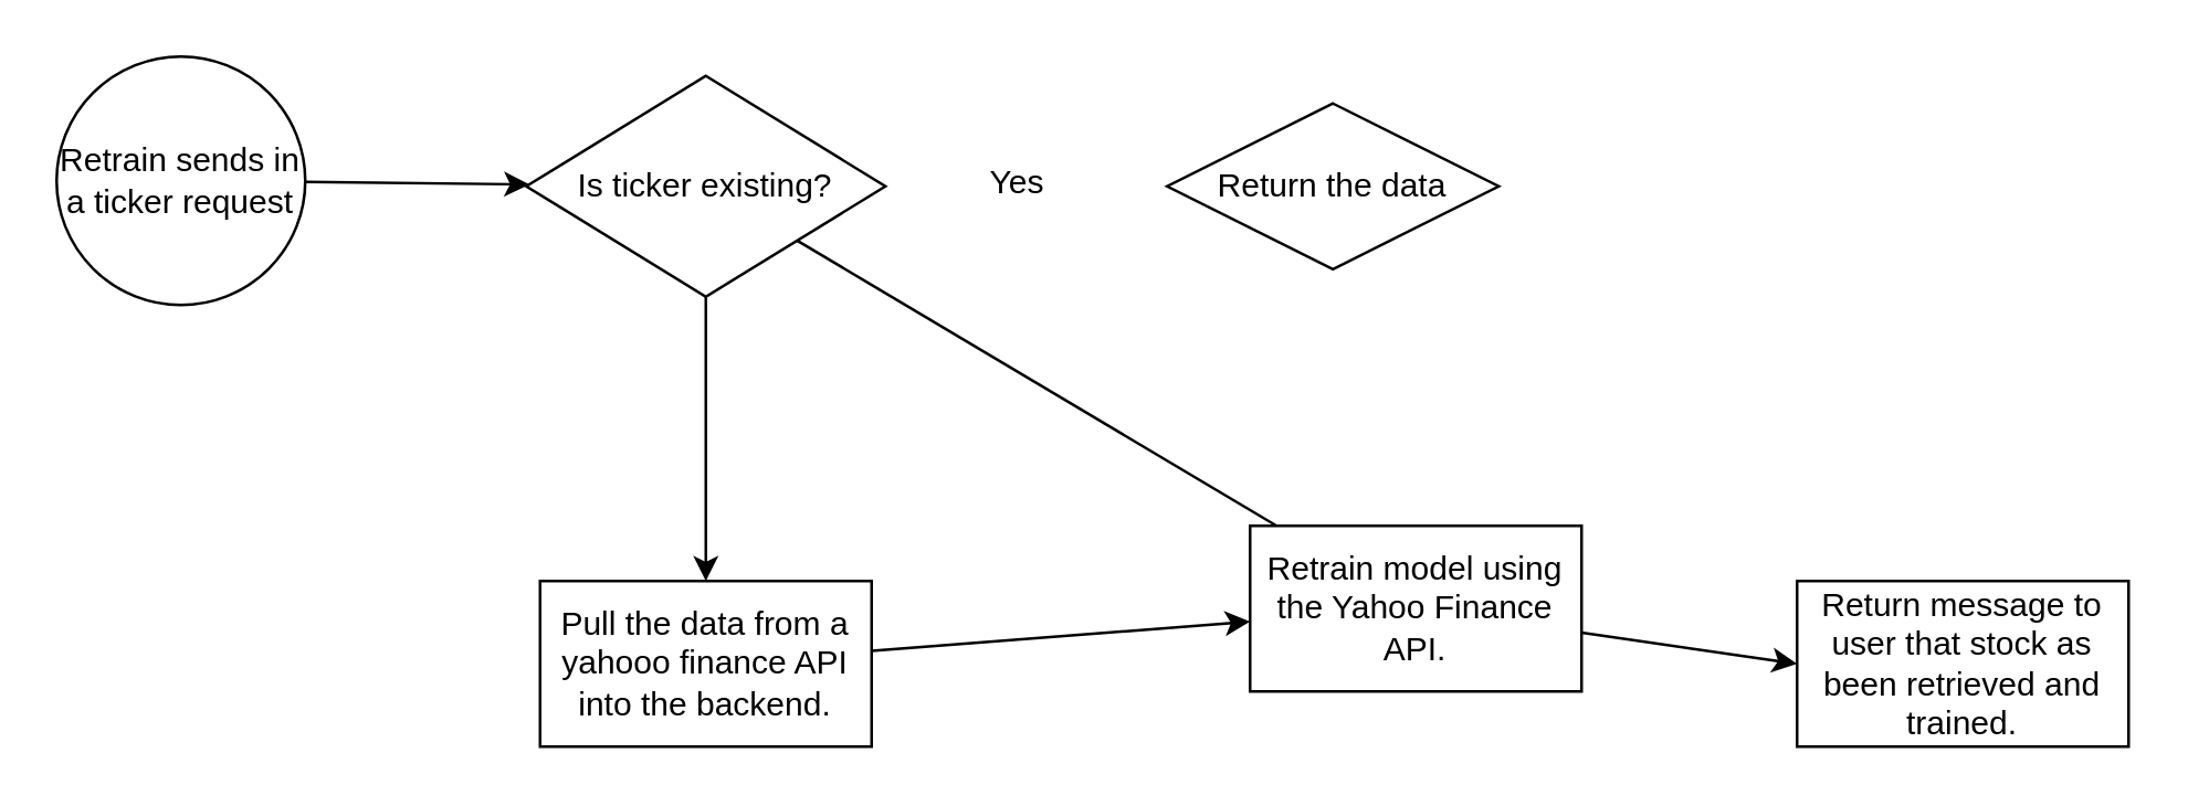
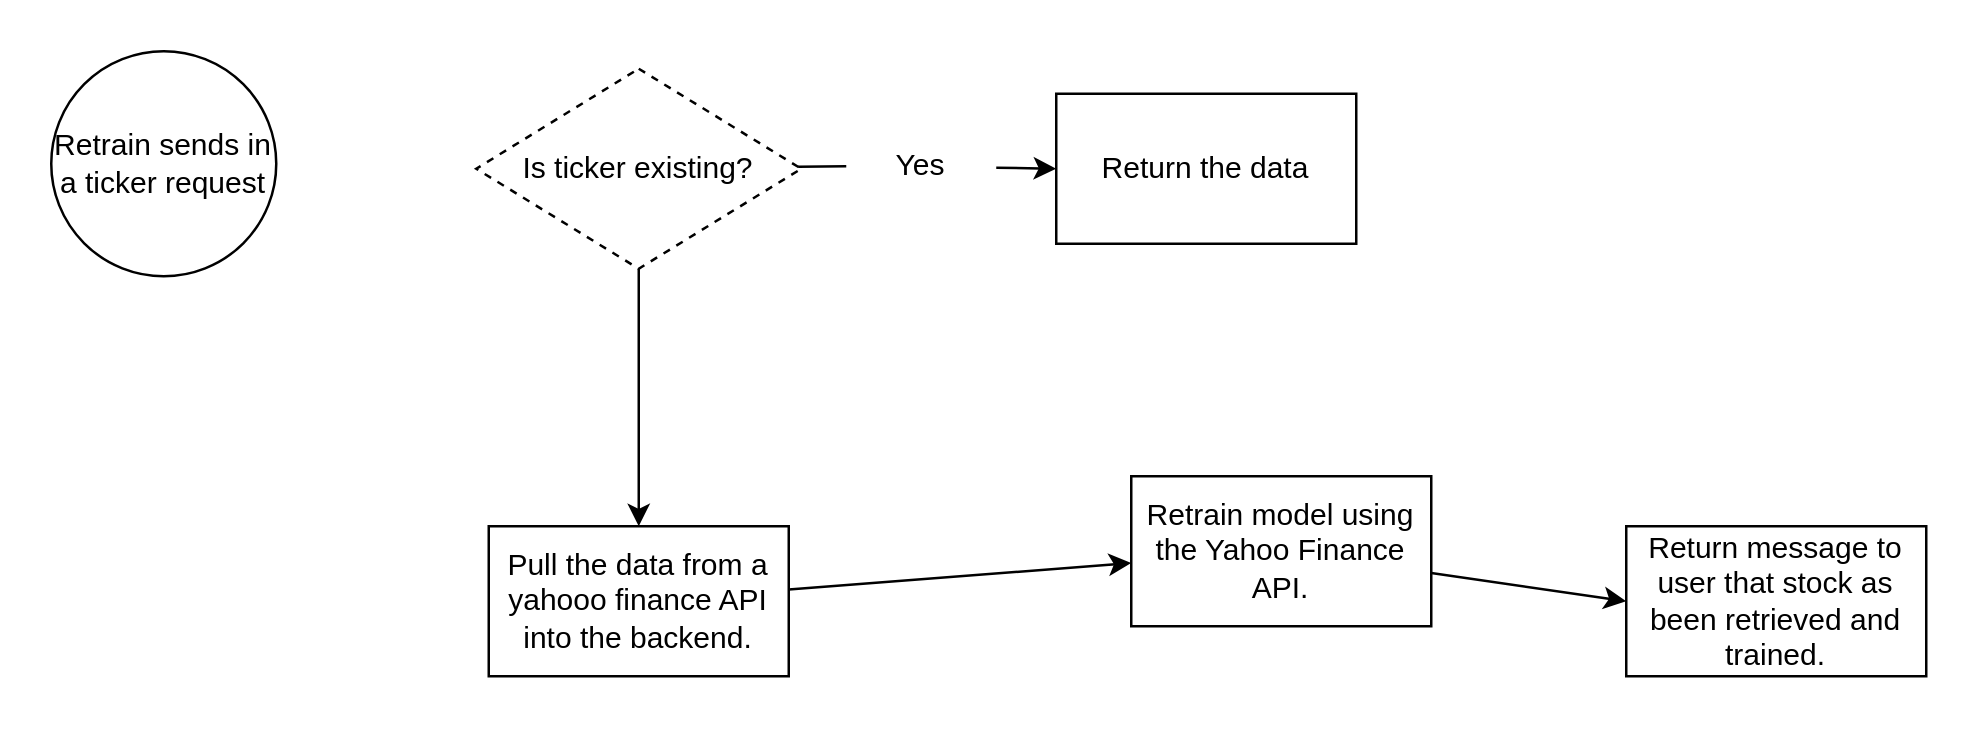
- <mxCell id="2" style="edgeStyle=none;html=1;" edge="1" parent="1" source="3" target="6"><mxGeometry relative="1" as="geometry" /></mxCell>
+ <mxCell id="4" style="edgeStyle=none;html=1;entryX=0;entryY=0.5;entryDx=0;entryDy=0;startArrow=none;" edge="1" parent="1" source="11" target="9"><mxGeometry relative="1" as="geometry" /></mxCell>
- <mxCell id="6" value="Is ticker existing?" style="rhombus;whiteSpace=wrap;html=1;" vertex="1" parent="1"><mxGeometry x="190" y="27" width="130" height="80" as="geometry" /></mxCell>
+ <mxCell id="6" value="Is ticker existing?" style="rhombus;whiteSpace=wrap;html=1;dashed=1;" vertex="1" parent="1"><mxGeometry x="190" y="27" width="130" height="80" as="geometry" /></mxCell>
- <mxCell id="9" value="Return the data" style="rhombus;whiteSpace=wrap;html=1;" vertex="1" parent="1"><mxGeometry x="422" y="37" width="120" height="60" as="geometry" /></mxCell>
+ <mxCell id="9" value="Return the data" style="rounded=0;whiteSpace=wrap;html=1;" vertex="1" parent="1"><mxGeometry x="422" y="37" width="120" height="60" as="geometry" /></mxCell>
- <mxCell id="10" value="" style="edgeStyle=none;html=1;endArrow=none;" edge="1" parent="1" source="6" target="13"><mxGeometry relative="1" as="geometry"><mxPoint x="320" y="67" as="sourcePoint" /><mxPoint x="450" y="67" as="targetPoint" /></mxGeometry></mxCell>
+ <mxCell id="10" value="" style="edgeStyle=none;html=1;entryX=0;entryY=0.5;entryDx=0;entryDy=0;endArrow=none;" edge="1" parent="1" source="6" target="11"><mxGeometry relative="1" as="geometry"><mxPoint x="320" y="67" as="sourcePoint" /><mxPoint x="450" y="67" as="targetPoint" /></mxGeometry></mxCell>
